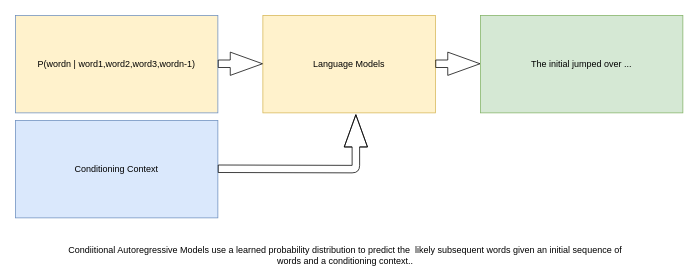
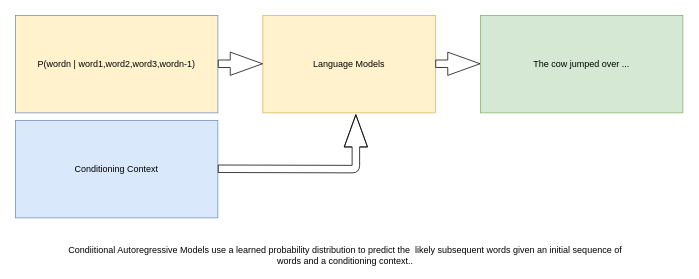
- <mxCell id="4" value="The initial jumped over ..." style="rounded=0;whiteSpace=wrap;html=1;hachureGap=4;pointerEvents=0;fillColor=#d5e8d4;strokeColor=#82b366;" vertex="1" parent="1"><mxGeometry x="640" y="20" width="270" height="130" as="geometry" /></mxCell>
+ <mxCell id="4" value="The cow jumped over ..." style="rounded=0;whiteSpace=wrap;html=1;hachureGap=4;pointerEvents=0;fillColor=#d5e8d4;strokeColor=#82b366;" vertex="1" parent="1"><mxGeometry x="640" y="20" width="270" height="130" as="geometry" /></mxCell>
